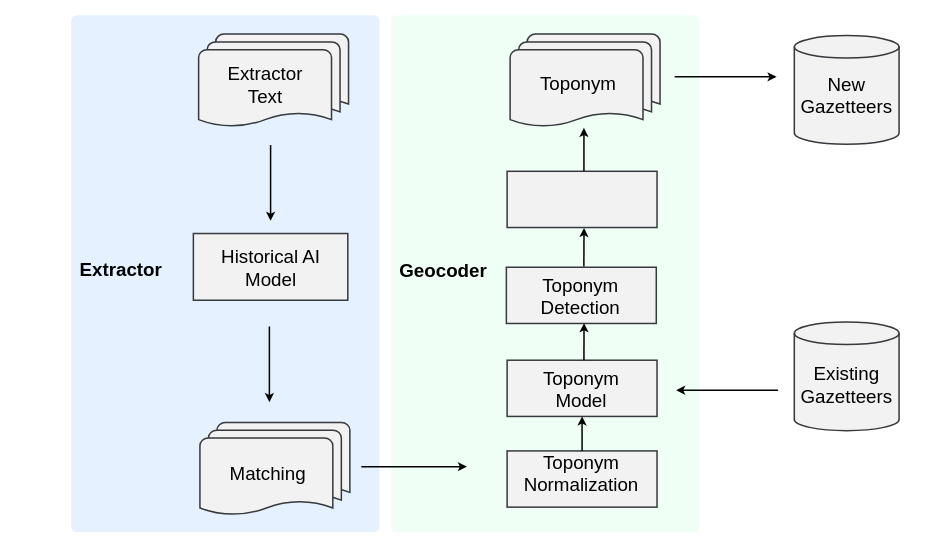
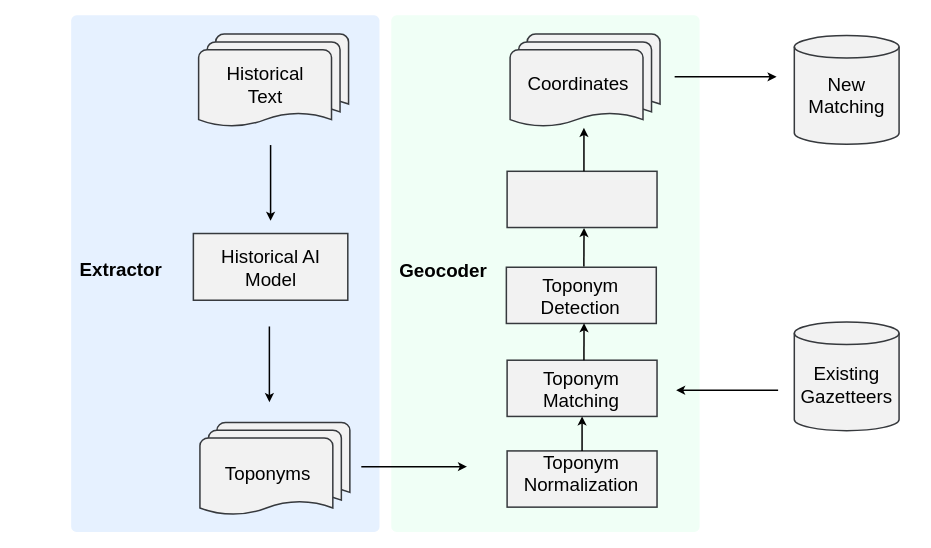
- <mxCell id="20" value="Toponym" style="text;html=1;fillColor=none;align=center;verticalAlign=middle;whiteSpace=wrap;rounded=0;fontSize=25;strokeWidth=2;fontColor=#000000;" parent="1" vertex="1"><mxGeometry x="663" y="83" width="215" height="53" as="geometry" /></mxCell>
+ <mxCell id="20" value="Coordinates" style="text;html=1;fillColor=none;align=center;verticalAlign=middle;whiteSpace=wrap;rounded=0;fontSize=25;strokeWidth=2;fontColor=#000000;" parent="1" vertex="1"><mxGeometry x="663" y="83" width="215" height="53" as="geometry" /></mxCell>
- <mxCell id="9" value="Extractor &lt;br&gt;Text" style="text;html=1;fillColor=none;align=center;verticalAlign=middle;whiteSpace=wrap;rounded=0;fontSize=25;strokeWidth=2;fontColor=#000000;" parent="1" vertex="1"><mxGeometry x="255" y="85" width="195.5" height="53" as="geometry" /></mxCell>
+ <mxCell id="9" value="Historical &lt;br&gt;Text" style="text;html=1;fillColor=none;align=center;verticalAlign=middle;whiteSpace=wrap;rounded=0;fontSize=25;strokeWidth=2;fontColor=#000000;" parent="1" vertex="1"><mxGeometry x="255" y="85" width="195.5" height="53" as="geometry" /></mxCell>
- <mxCell id="15" value="New&lt;br&gt;Gazetteers" style="text;html=1;fillColor=none;align=center;verticalAlign=middle;whiteSpace=wrap;rounded=0;fontSize=25;strokeWidth=2;fontColor=#000000;" parent="1" vertex="1"><mxGeometry x="1038" y="99" width="181" height="53" as="geometry" /></mxCell>
+ <mxCell id="15" value="New&lt;br&gt;Matching" style="text;html=1;fillColor=none;align=center;verticalAlign=middle;whiteSpace=wrap;rounded=0;fontSize=25;strokeWidth=2;fontColor=#000000;" parent="1" vertex="1"><mxGeometry x="1038" y="99" width="181" height="53" as="geometry" /></mxCell>
- <mxCell id="24" value="Toponym&lt;br&gt;Model" style="text;html=1;fillColor=none;align=center;verticalAlign=middle;whiteSpace=wrap;rounded=0;fontSize=25;strokeWidth=2;fontColor=#000000;" parent="1" vertex="1"><mxGeometry x="684" y="491" width="181" height="53" as="geometry" /></mxCell>
+ <mxCell id="24" value="Toponym&lt;br&gt;Matching" style="text;html=1;fillColor=none;align=center;verticalAlign=middle;whiteSpace=wrap;rounded=0;fontSize=25;strokeWidth=2;fontColor=#000000;" parent="1" vertex="1"><mxGeometry x="684" y="491" width="181" height="53" as="geometry" /></mxCell>
- <mxCell id="18" value="Matching" style="text;html=1;fillColor=none;align=center;verticalAlign=middle;whiteSpace=wrap;rounded=0;fontSize=25;strokeWidth=2;fontColor=#000000;" parent="1" vertex="1"><mxGeometry x="249.25" y="603" width="215" height="53" as="geometry" /></mxCell>
+ <mxCell id="18" value="Toponyms" style="text;html=1;fillColor=none;align=center;verticalAlign=middle;whiteSpace=wrap;rounded=0;fontSize=25;strokeWidth=2;fontColor=#000000;" parent="1" vertex="1"><mxGeometry x="249.25" y="603" width="215" height="53" as="geometry" /></mxCell>
